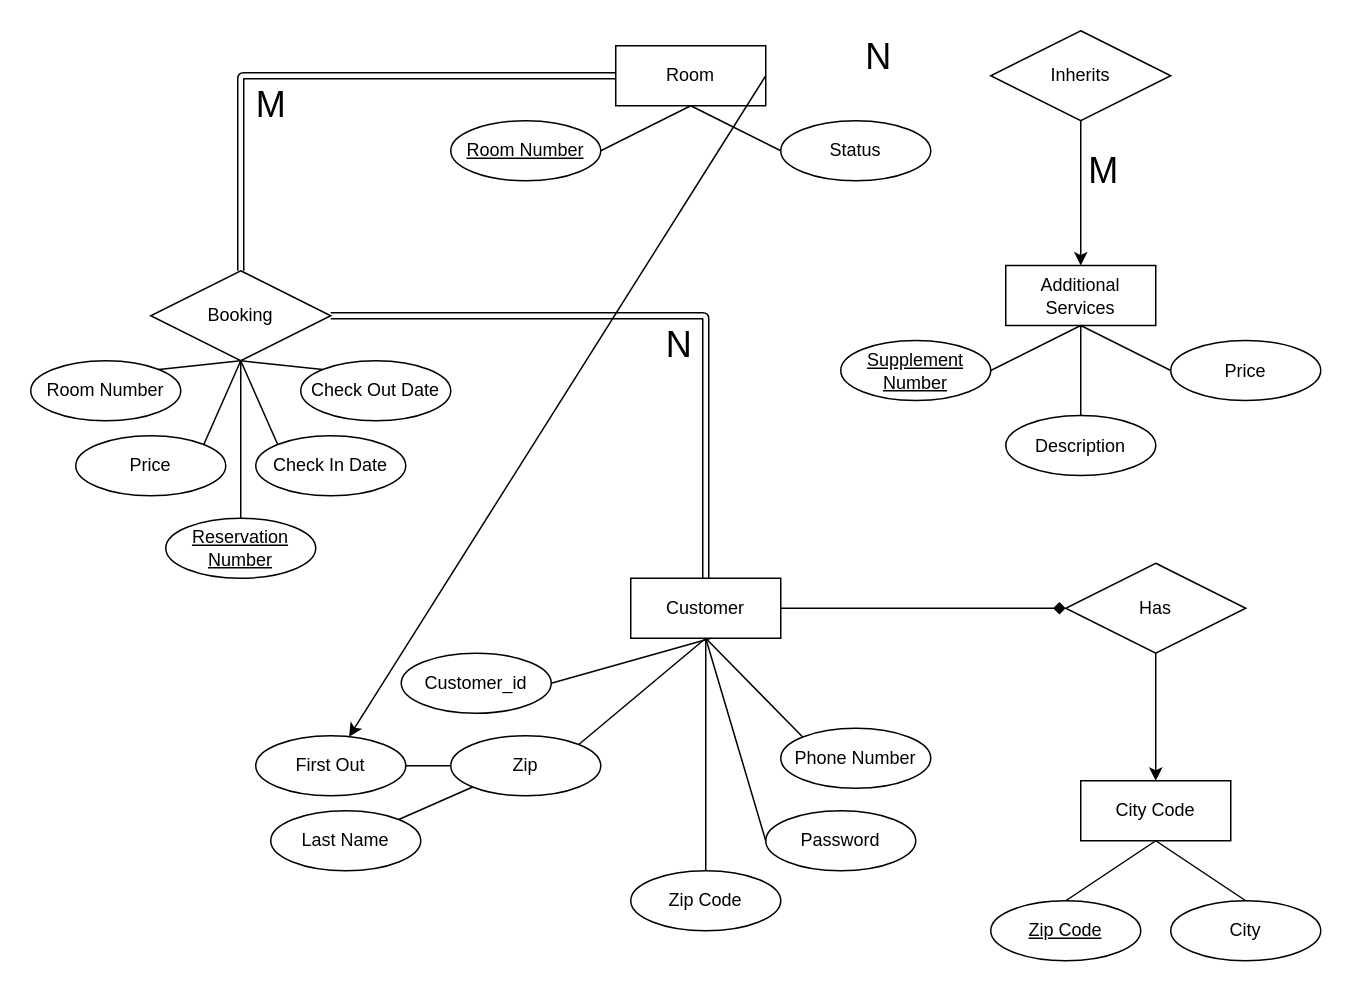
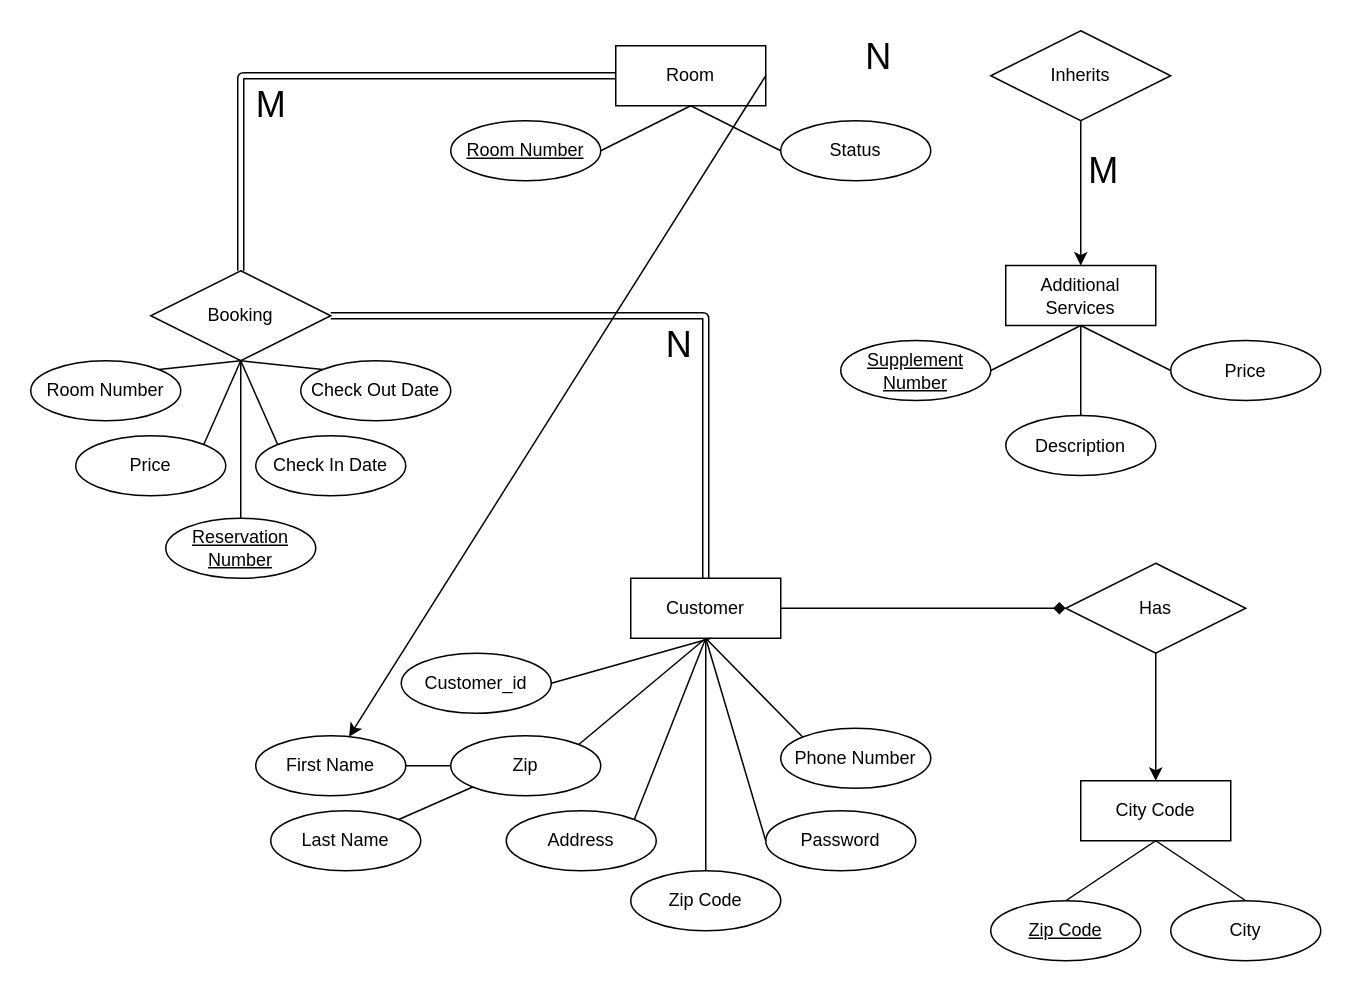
+ <mxCell id="19" value="" style="endArrow=none;html=1;exitX=1;exitY=0;exitDx=0;exitDy=0;entryX=0.5;entryY=1;entryDx=0;entryDy=0;" parent="1" source="16" target="13" edge="1"><mxGeometry width="50" height="50" relative="1" as="geometry"><mxPoint x="333.6" y="395" as="sourcePoint" /><mxPoint x="383.6" y="345" as="targetPoint" /></mxGeometry></mxCell>
- <mxCell id="39" value="First Out" style="ellipse;whiteSpace=wrap;html=1;align=center;" parent="1" vertex="1"><mxGeometry x="170" y="490" width="100" height="40" as="geometry" /></mxCell>
+ <mxCell id="39" value="First Name" style="ellipse;whiteSpace=wrap;html=1;align=center;" parent="1" vertex="1"><mxGeometry x="170" y="490" width="100" height="40" as="geometry" /></mxCell>
+ <mxCell id="16" value="Address" style="ellipse;whiteSpace=wrap;html=1;align=center;" parent="1" vertex="1"><mxGeometry x="337" y="540" width="100" height="40" as="geometry" /></mxCell>
